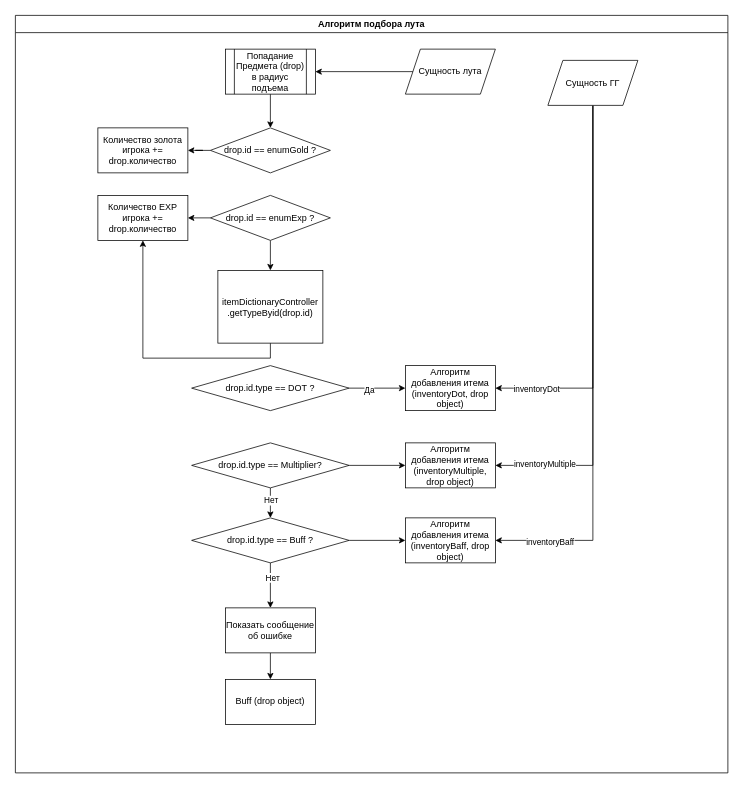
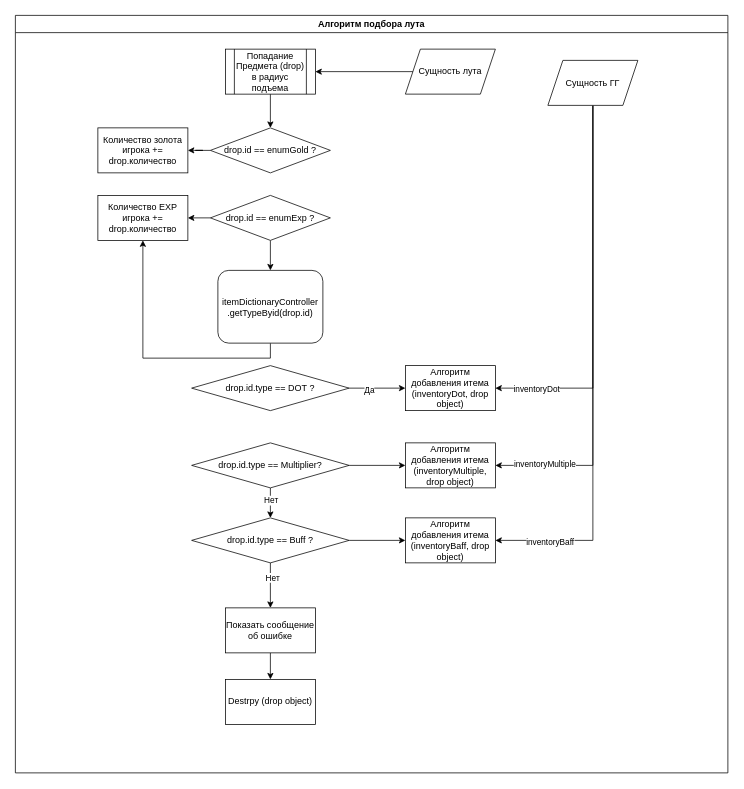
- <mxCell id="17" value="itemDictionaryController&lt;br&gt;.getTypeByid(drop.id)" style="rounded=0;whiteSpace=wrap;html=1;" vertex="1" parent="2"><mxGeometry x="270" y="340" width="140" height="97" as="geometry" /></mxCell>
+ <mxCell id="17" value="itemDictionaryController&lt;br&gt;.getTypeByid(drop.id)" style="whiteSpace=wrap;html=1;rounded=1;" vertex="1" parent="2"><mxGeometry x="270" y="340" width="140" height="97" as="geometry" /></mxCell>
- <mxCell id="31" value="Buff (drop object)" style="rounded=0;whiteSpace=wrap;html=1;" vertex="1" parent="2"><mxGeometry x="280" y="885.33" width="120" height="60" as="geometry" /></mxCell>
+ <mxCell id="31" value="Destrpy (drop object)" style="rounded=0;whiteSpace=wrap;html=1;" vertex="1" parent="2"><mxGeometry x="280" y="885.33" width="120" height="60" as="geometry" /></mxCell>
